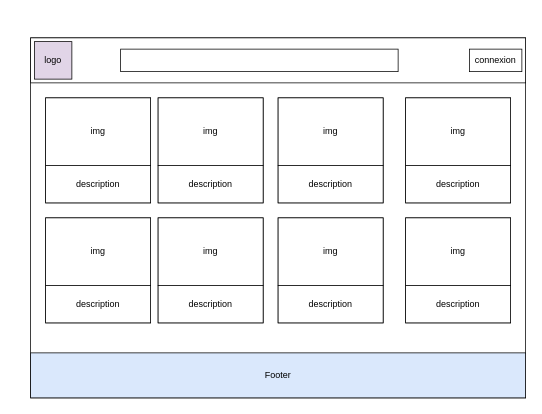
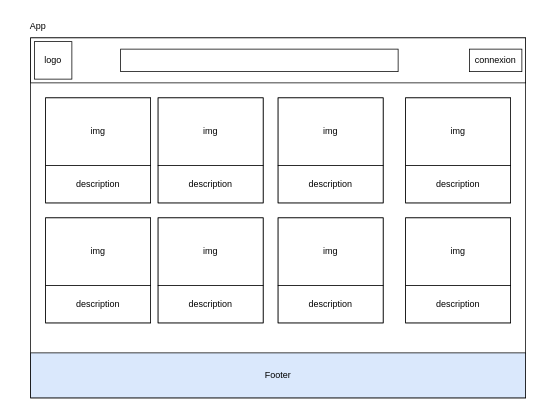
+ <mxCell id="4" value="App" style="text;html=1;strokeColor=none;fillColor=none;align=center;verticalAlign=middle;whiteSpace=wrap;rounded=0;" vertex="1" parent="1"><mxGeometry x="20" y="20" width="60" height="30" as="geometry" /></mxCell>
- <mxCell id="7" value="logo" style="whiteSpace=wrap;html=1;aspect=fixed;fillColor=#e1d5e7;" vertex="1" parent="1"><mxGeometry x="45" y="55" width="50" height="50" as="geometry" /></mxCell>
+ <mxCell id="7" value="logo" style="whiteSpace=wrap;html=1;aspect=fixed;" vertex="1" parent="1"><mxGeometry x="45" y="55" width="50" height="50" as="geometry" /></mxCell>
